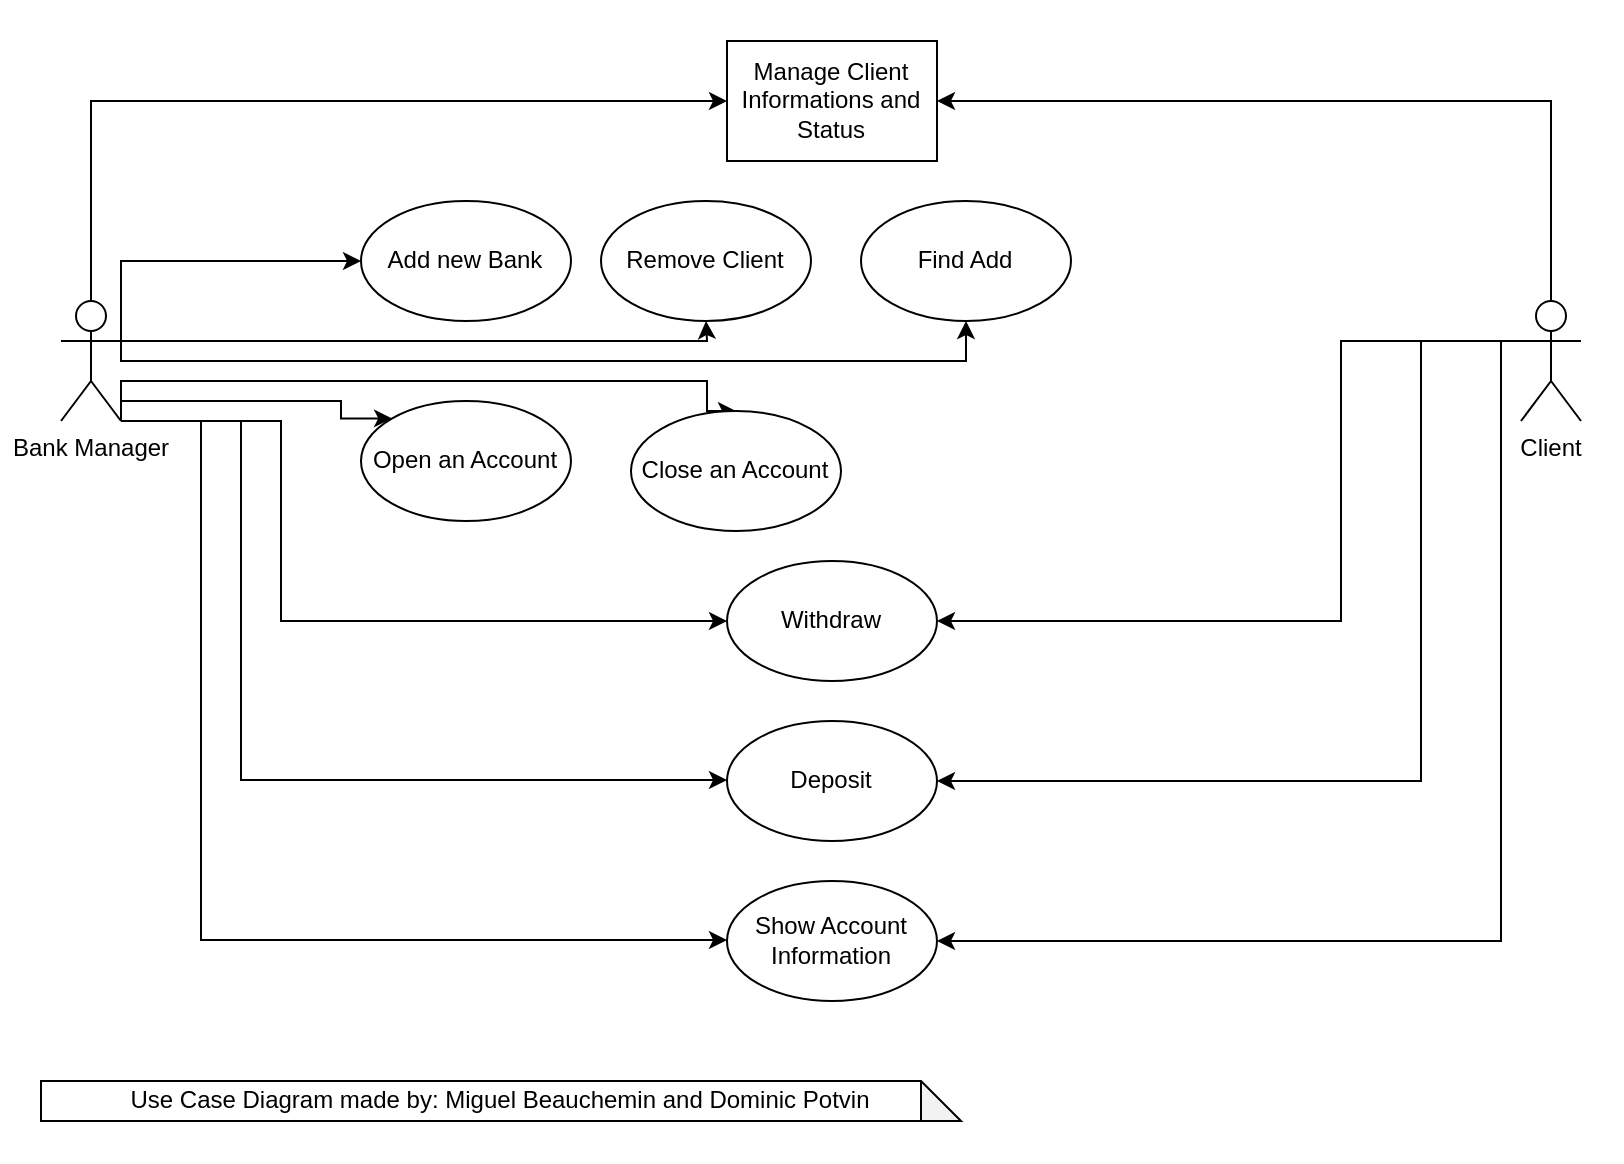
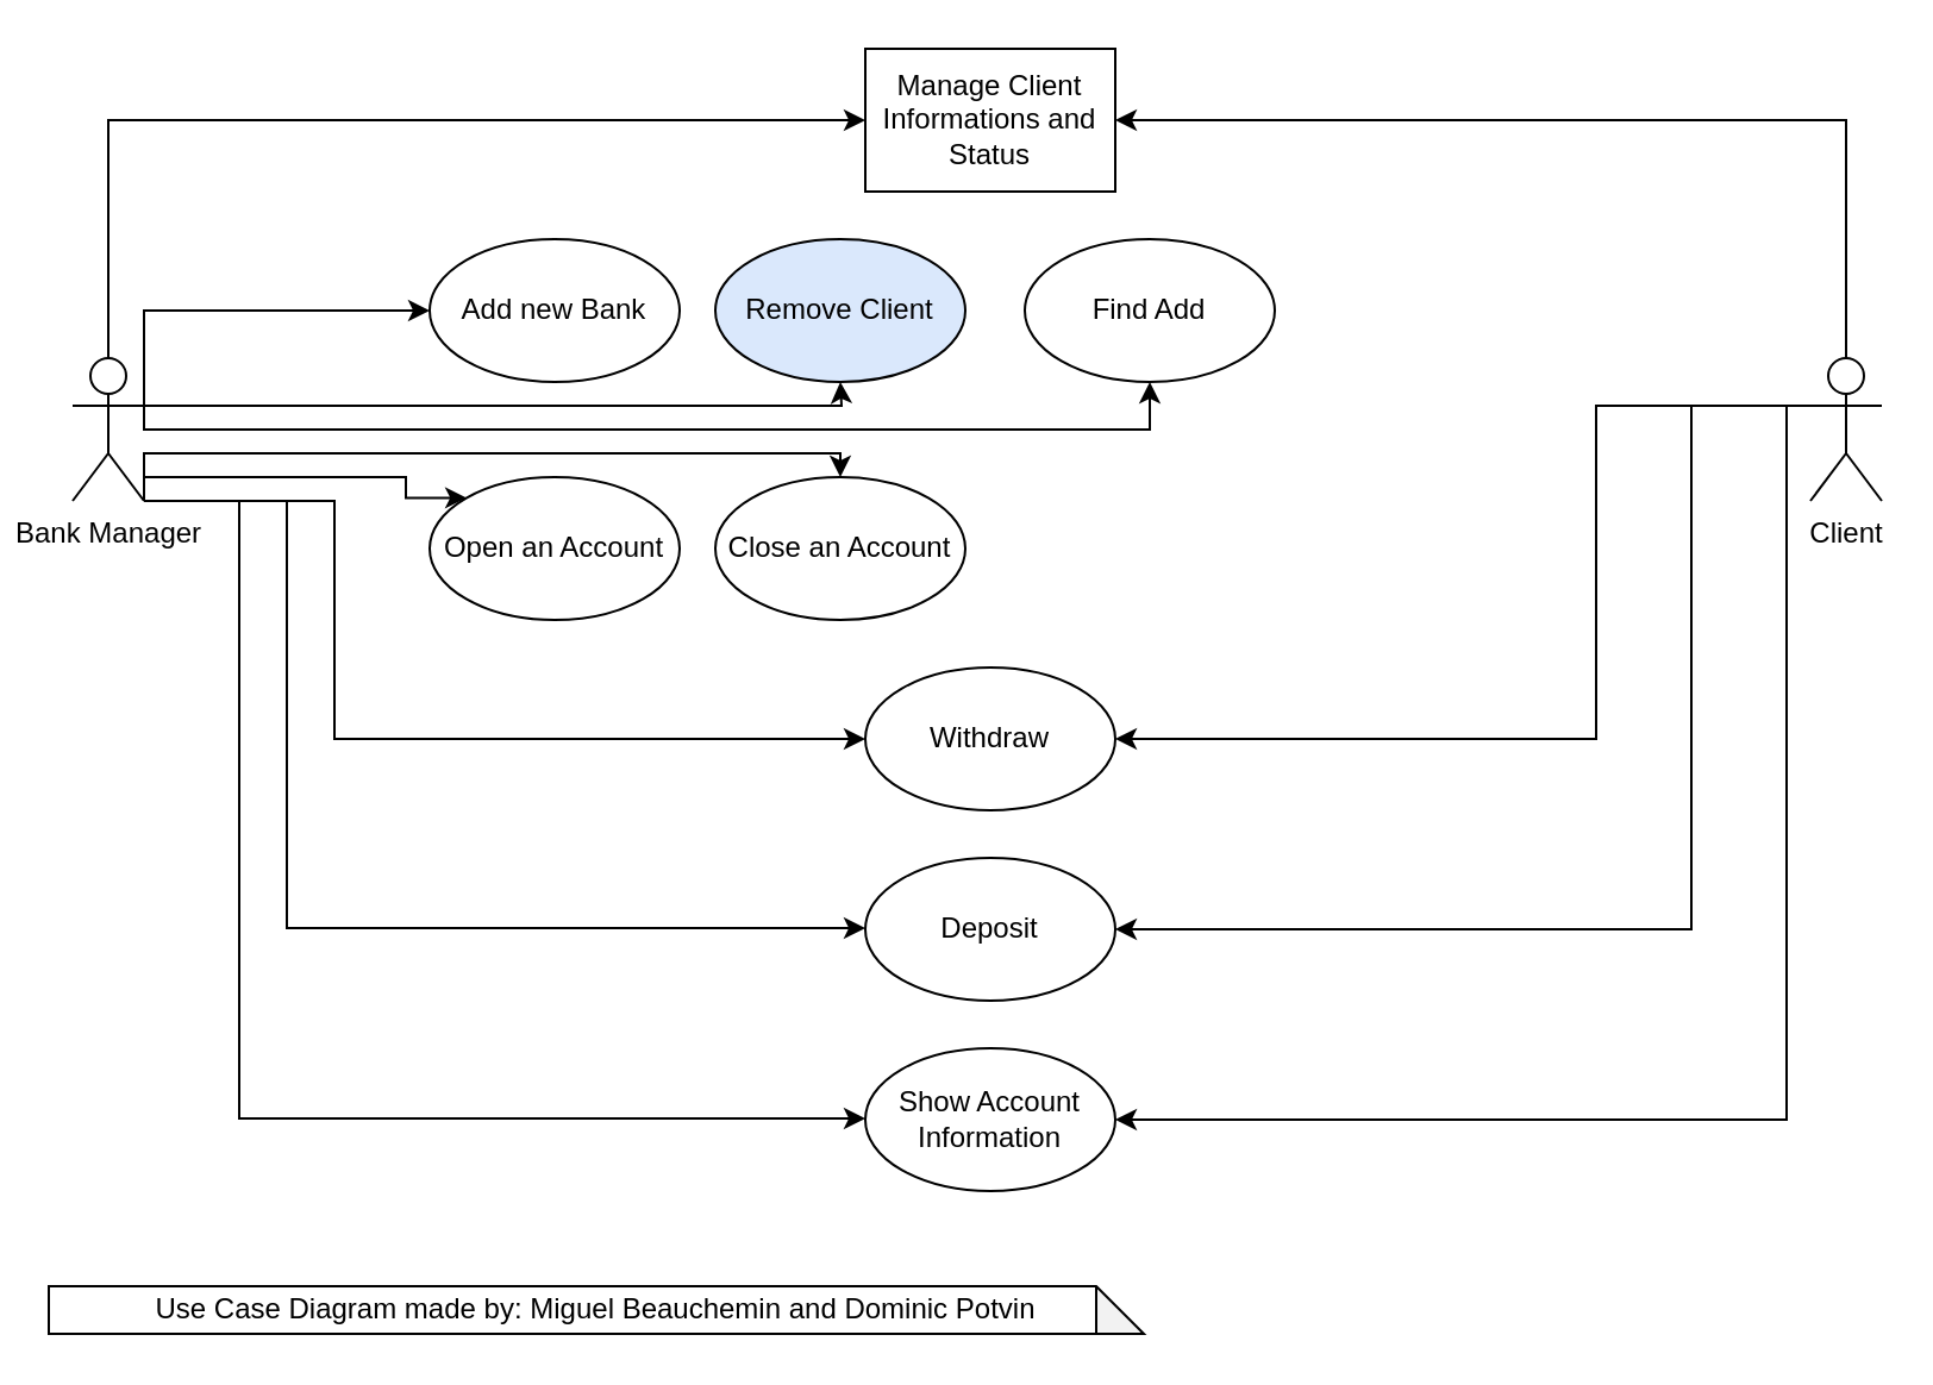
- <mxCell id="17" value="Remove Client" style="ellipse;whiteSpace=wrap;html=1;" vertex="1" parent="1"><mxGeometry x="300" y="100" width="105" height="60" as="geometry" /></mxCell>
+ <mxCell id="17" value="Remove Client" style="ellipse;whiteSpace=wrap;html=1;fillColor=#dae8fc;" vertex="1" parent="1"><mxGeometry x="300" y="100" width="105" height="60" as="geometry" /></mxCell>
- <mxCell id="20" value="Close an Account" style="ellipse;whiteSpace=wrap;html=1;" vertex="1" parent="1"><mxGeometry x="315" y="205" width="105" height="60" as="geometry" /></mxCell>
+ <mxCell id="20" value="Close an Account" style="ellipse;whiteSpace=wrap;html=1;" vertex="1" parent="1"><mxGeometry x="300" y="200" width="105" height="60" as="geometry" /></mxCell>
